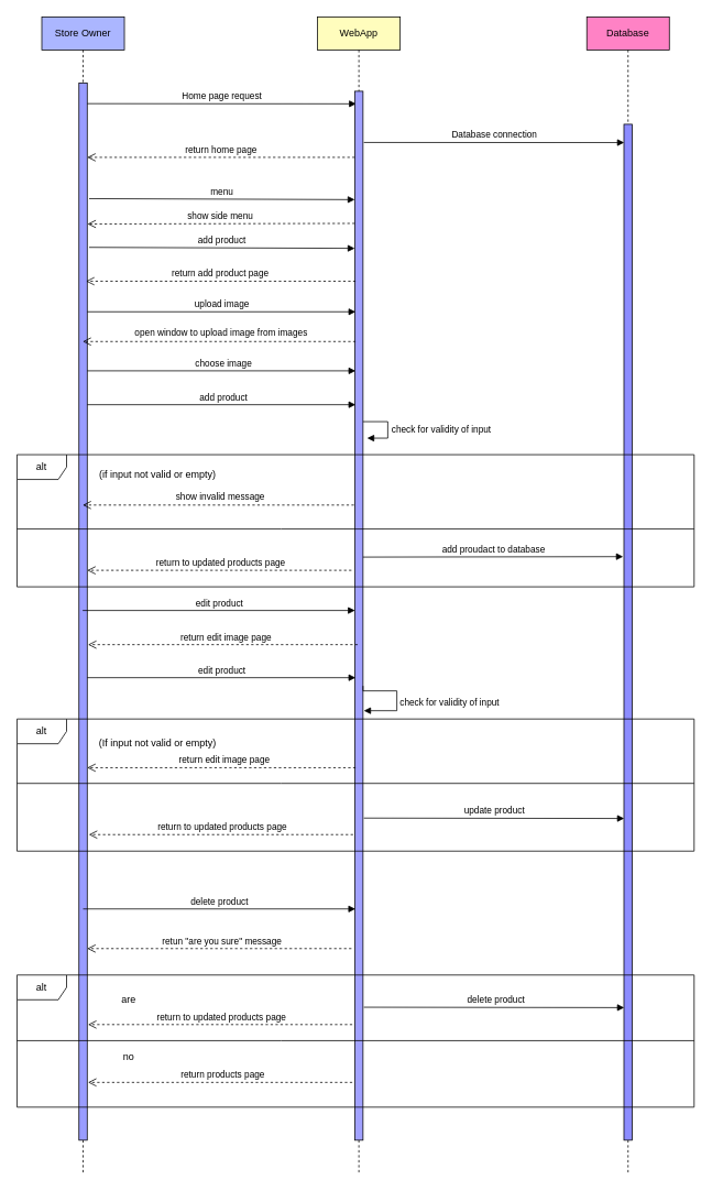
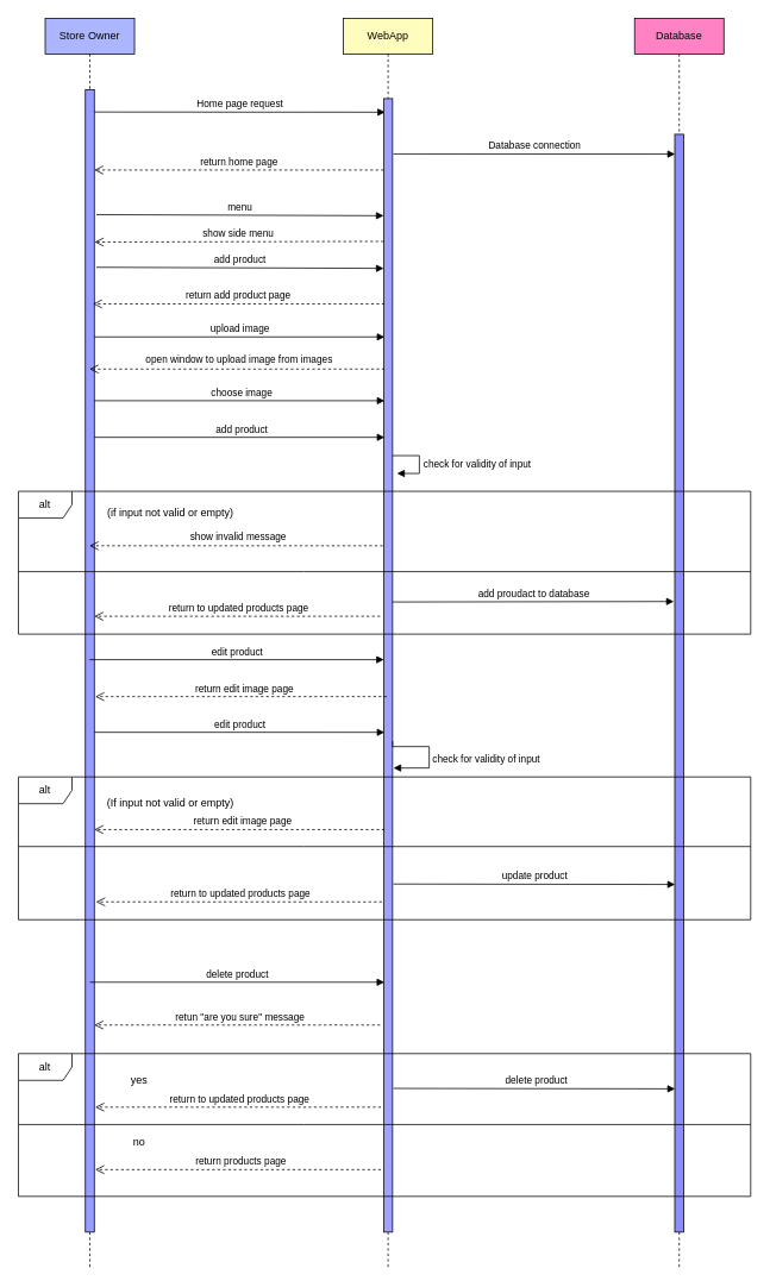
- <mxCell id="43" value="are" style="text;html=1;align=center;verticalAlign=middle;resizable=0;points=[];autosize=1;strokeColor=none;fillColor=none;" vertex="1" parent="1"><mxGeometry x="140" y="1200" width="30" height="20" as="geometry" /></mxCell>
+ <mxCell id="43" value="yes" style="text;html=1;align=center;verticalAlign=middle;resizable=0;points=[];autosize=1;strokeColor=none;fillColor=none;" vertex="1" parent="1"><mxGeometry x="140" y="1200" width="30" height="20" as="geometry" /></mxCell>
